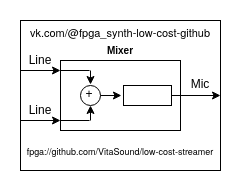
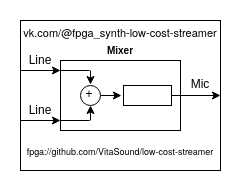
- <mxCell id="19" value="&lt;p class=&quot;p1&quot; style=&quot;margin: 0px; font-stretch: normal; font-size: 11px; line-height: normal; font-family: &amp;quot;helvetica neue&amp;quot;;&quot;&gt;vk.com/@fpga_synth-low-cost-github&lt;/p&gt;" style="text;html=1;align=center;verticalAlign=middle;whiteSpace=wrap;rounded=0;fontSize=11;" parent="1" vertex="1"><mxGeometry x="20" y="21" width="200" height="20" as="geometry" /></mxCell>
+ <mxCell id="19" value="&lt;p class=&quot;p1&quot; style=&quot;margin: 0px; font-stretch: normal; font-size: 11px; line-height: normal; font-family: &amp;quot;helvetica neue&amp;quot;;&quot;&gt;vk.com/@fpga_synth-low-cost-streamer&lt;/p&gt;" style="text;html=1;align=center;verticalAlign=middle;whiteSpace=wrap;rounded=0;fontSize=11;" parent="1" vertex="1"><mxGeometry x="20" y="21" width="200" height="20" as="geometry" /></mxCell>
